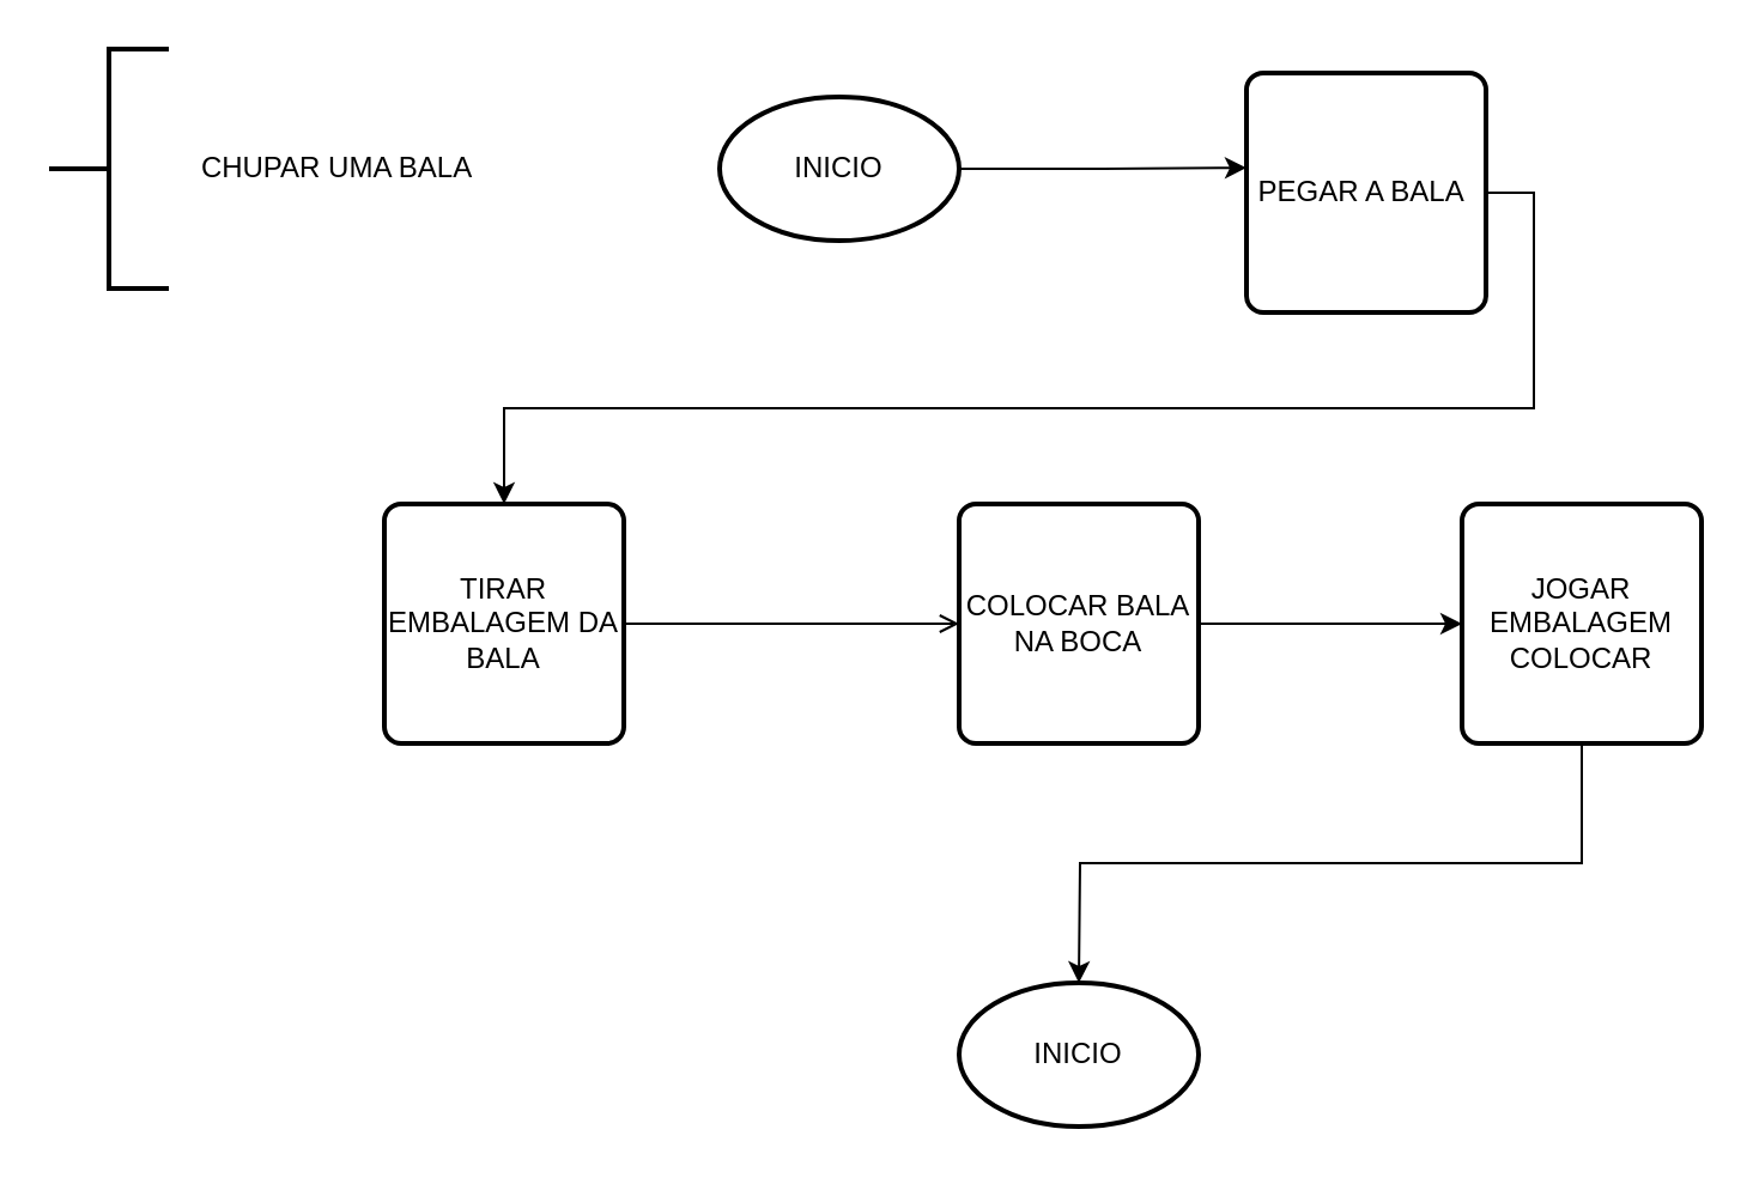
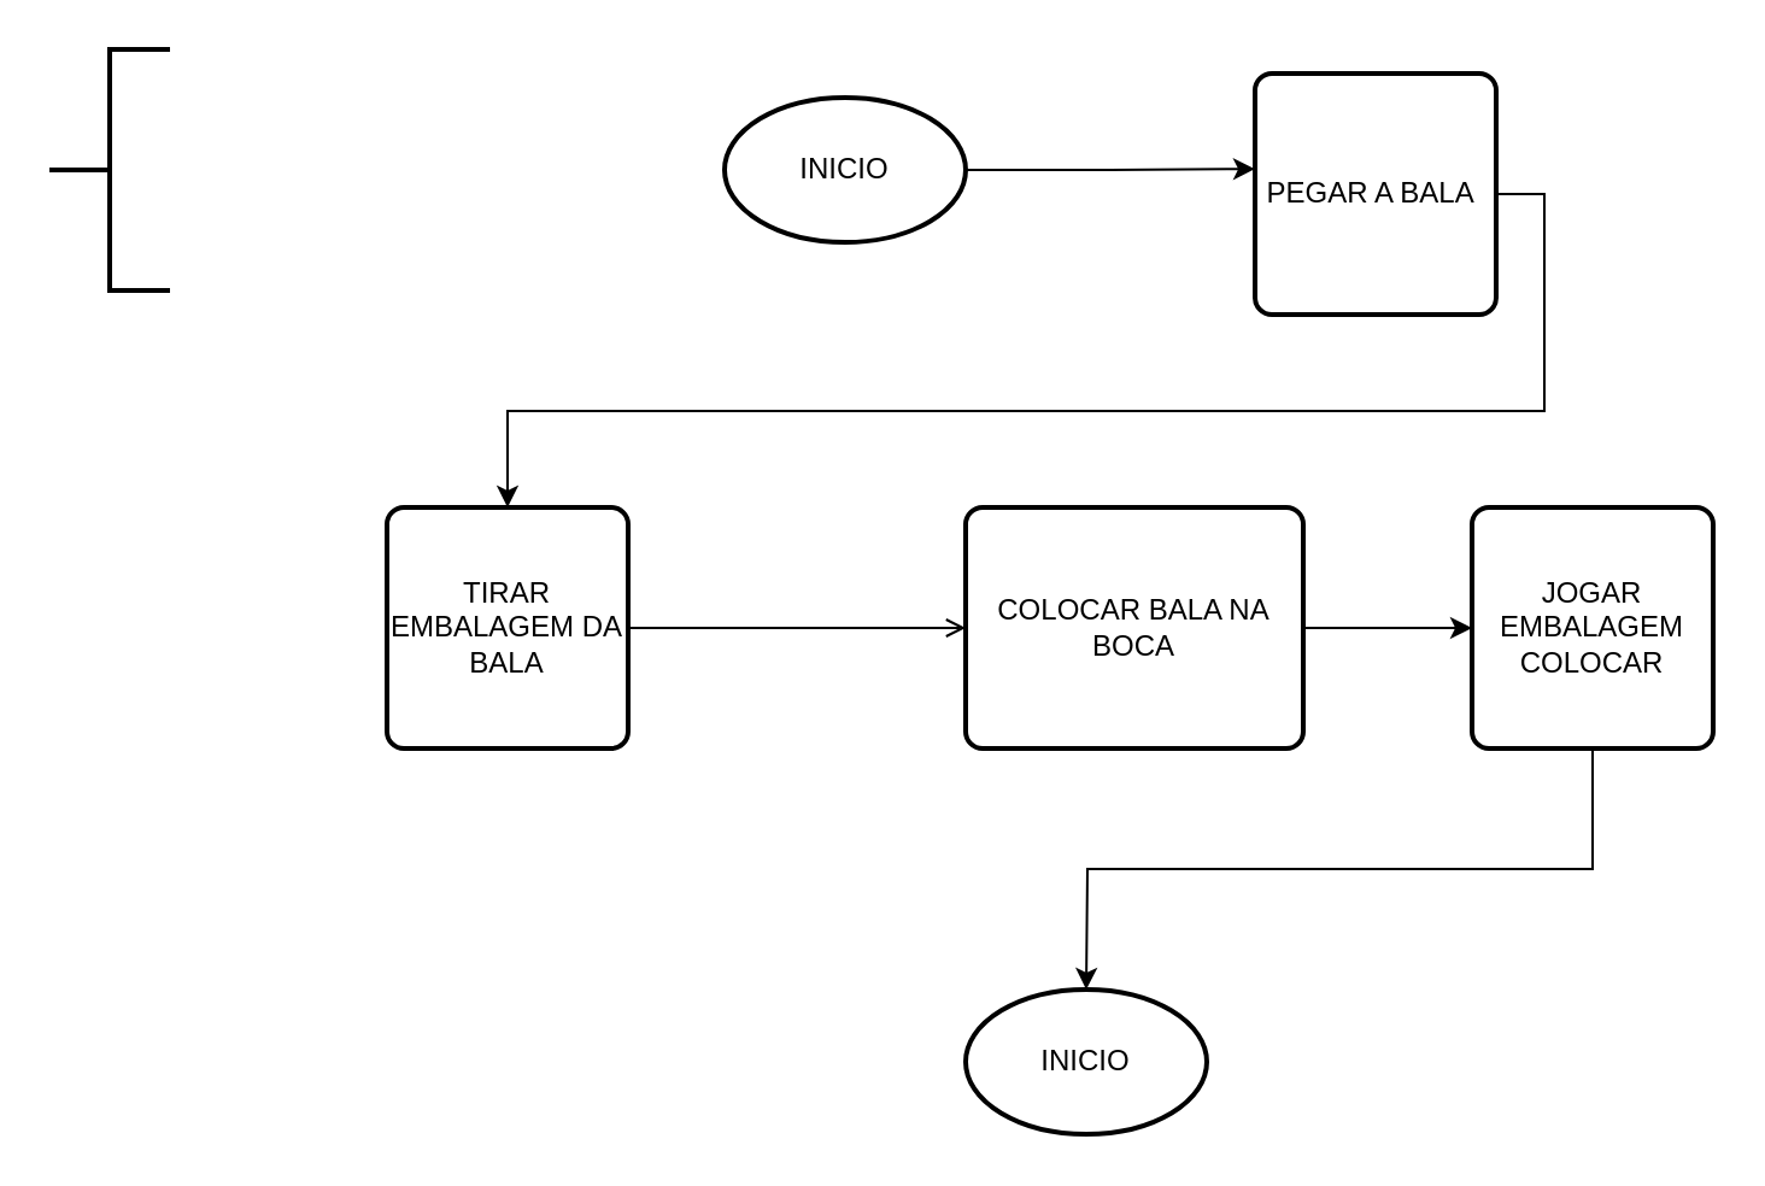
- <mxCell id="3" value="CHUPAR UMA BALA" style="text;html=1;align=center;verticalAlign=middle;resizable=0;points=[];autosize=1;strokeColor=none;fillColor=none;" vertex="1" parent="1"><mxGeometry x="70" y="55" width="140" height="30" as="geometry" /></mxCell>
- <mxCell id="10" value="COLOCAR BALA NA BOCA" style="rounded=1;whiteSpace=wrap;html=1;absoluteArcSize=1;arcSize=14;strokeWidth=2;" vertex="1" parent="1"><mxGeometry x="400" y="210" width="100" height="100" as="geometry" /></mxCell>
+ <mxCell id="10" value="COLOCAR BALA NA BOCA" style="rounded=1;whiteSpace=wrap;html=1;absoluteArcSize=1;arcSize=14;strokeWidth=2;" vertex="1" parent="1"><mxGeometry x="400" y="210" width="140" height="100" as="geometry" /></mxCell>
